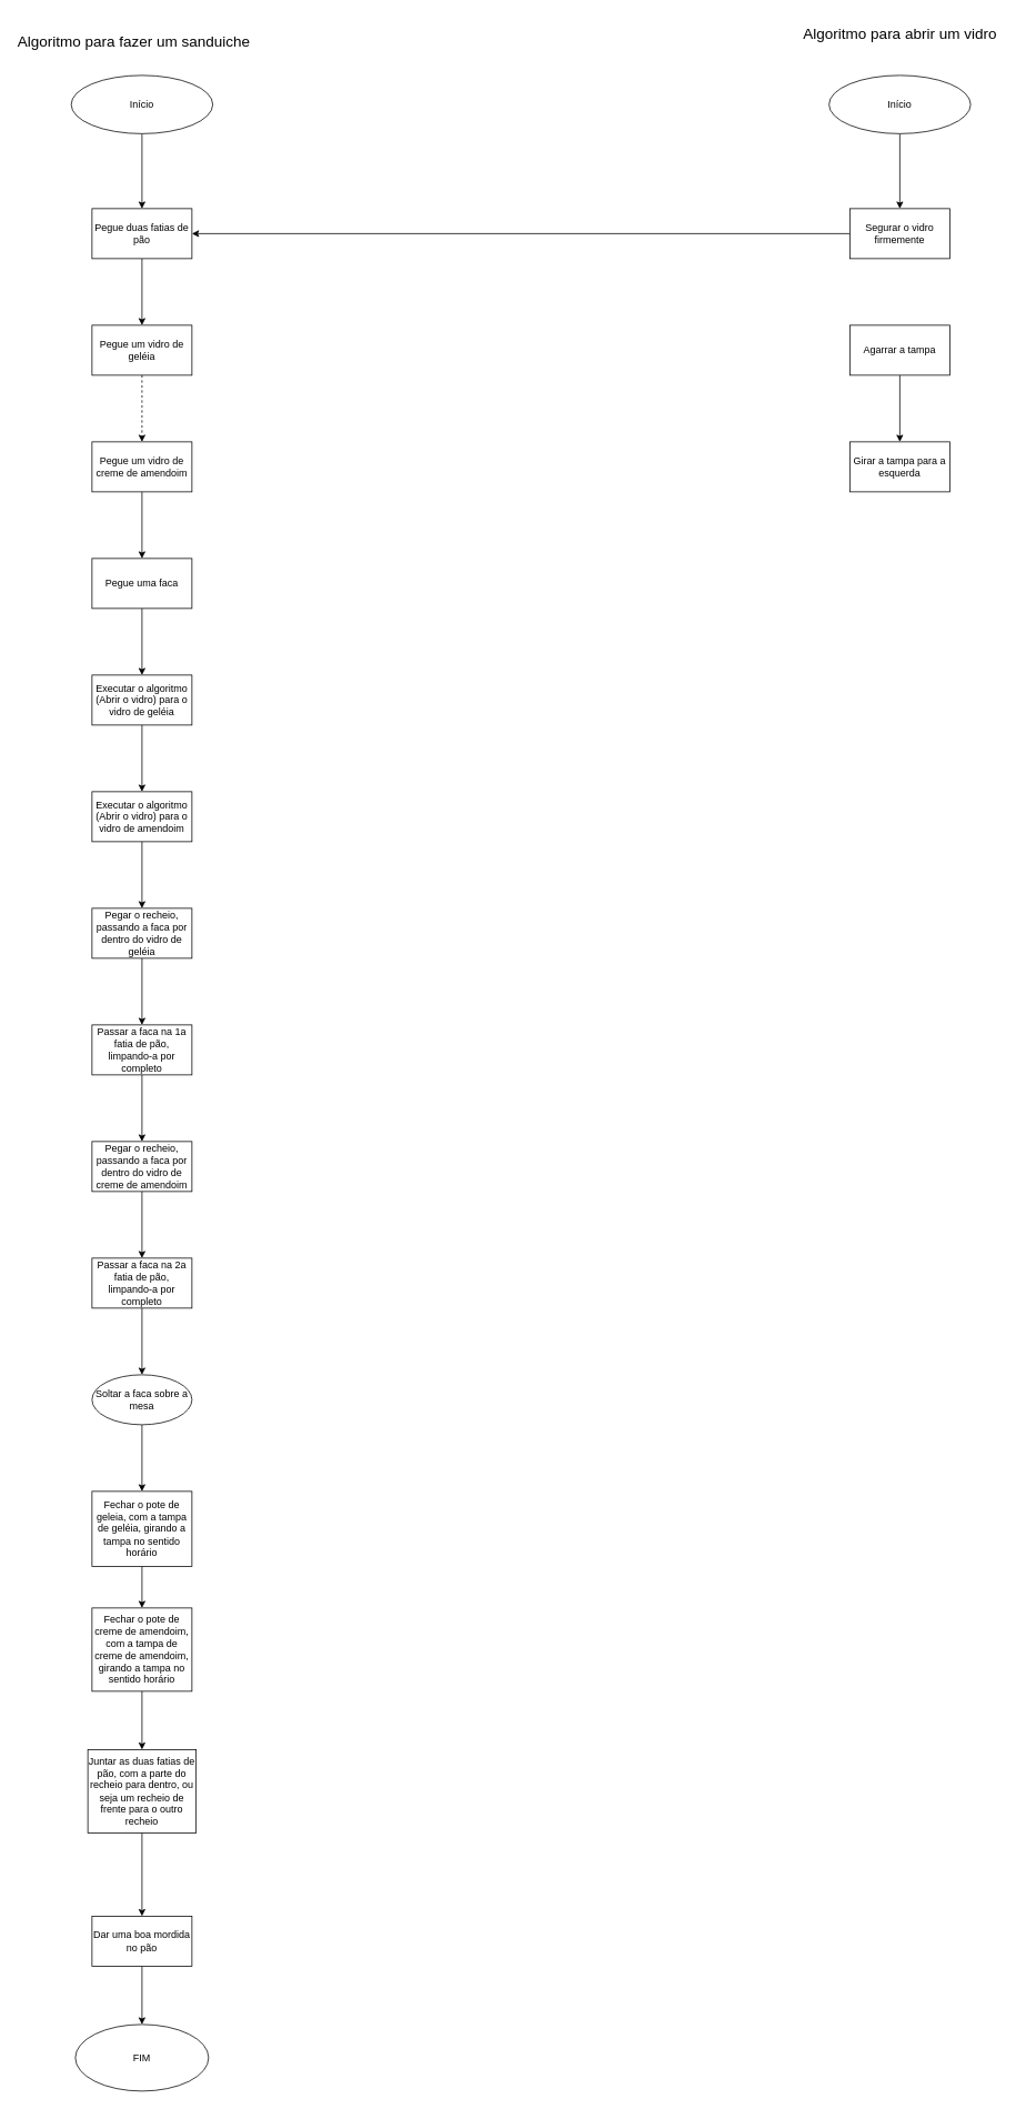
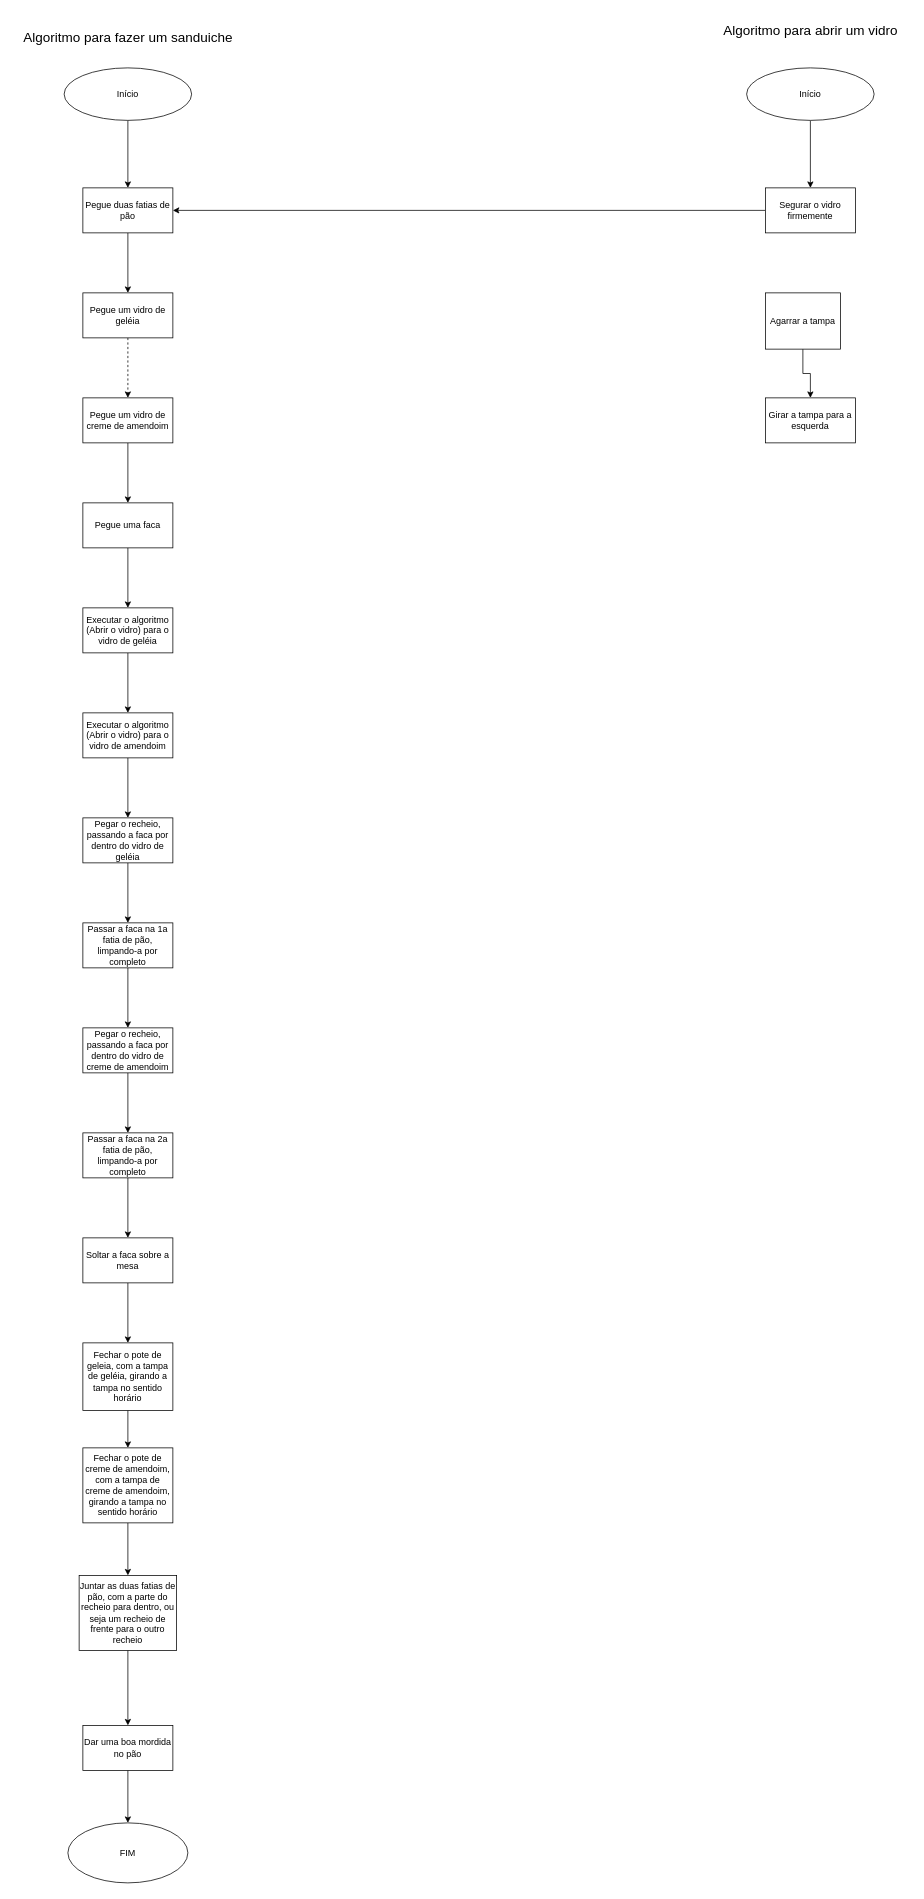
- <mxCell id="12" value="Algoritmo para fazer um sanduiche" style="text;html=1;align=center;verticalAlign=middle;resizable=0;points=[];autosize=1;strokeColor=none;fillColor=none;fontSize=18;" vertex="1" parent="1"><mxGeometry x="10" y="30" width="300" height="40" as="geometry" /></mxCell>
+ <mxCell id="12" value="Algoritmo para fazer um sanduiche" style="text;html=1;align=center;verticalAlign=middle;resizable=0;points=[];autosize=1;strokeColor=none;fillColor=none;fontSize=18;" vertex="1" parent="1"><mxGeometry x="20" y="30" width="300" height="40" as="geometry" /></mxCell>
- <mxCell id="18" value="Agarrar a tampa" style="whiteSpace=wrap;html=1;" vertex="1" parent="1"><mxGeometry x="1020" y="390" width="120" height="60" as="geometry" /></mxCell>
+ <mxCell id="18" value="Agarrar a tampa" style="whiteSpace=wrap;html=1;" vertex="1" parent="1"><mxGeometry x="1020" y="390" width="100" height="75" as="geometry" /></mxCell>
- <mxCell id="34" value="Soltar a faca sobre a mesa" style="ellipse;whiteSpace=wrap;html=1;" vertex="1" parent="1"><mxGeometry x="110" y="1650" width="120" height="60" as="geometry" /></mxCell>
+ <mxCell id="34" value="Soltar a faca sobre a mesa" style="whiteSpace=wrap;html=1;" vertex="1" parent="1"><mxGeometry x="110" y="1650" width="120" height="60" as="geometry" /></mxCell>
